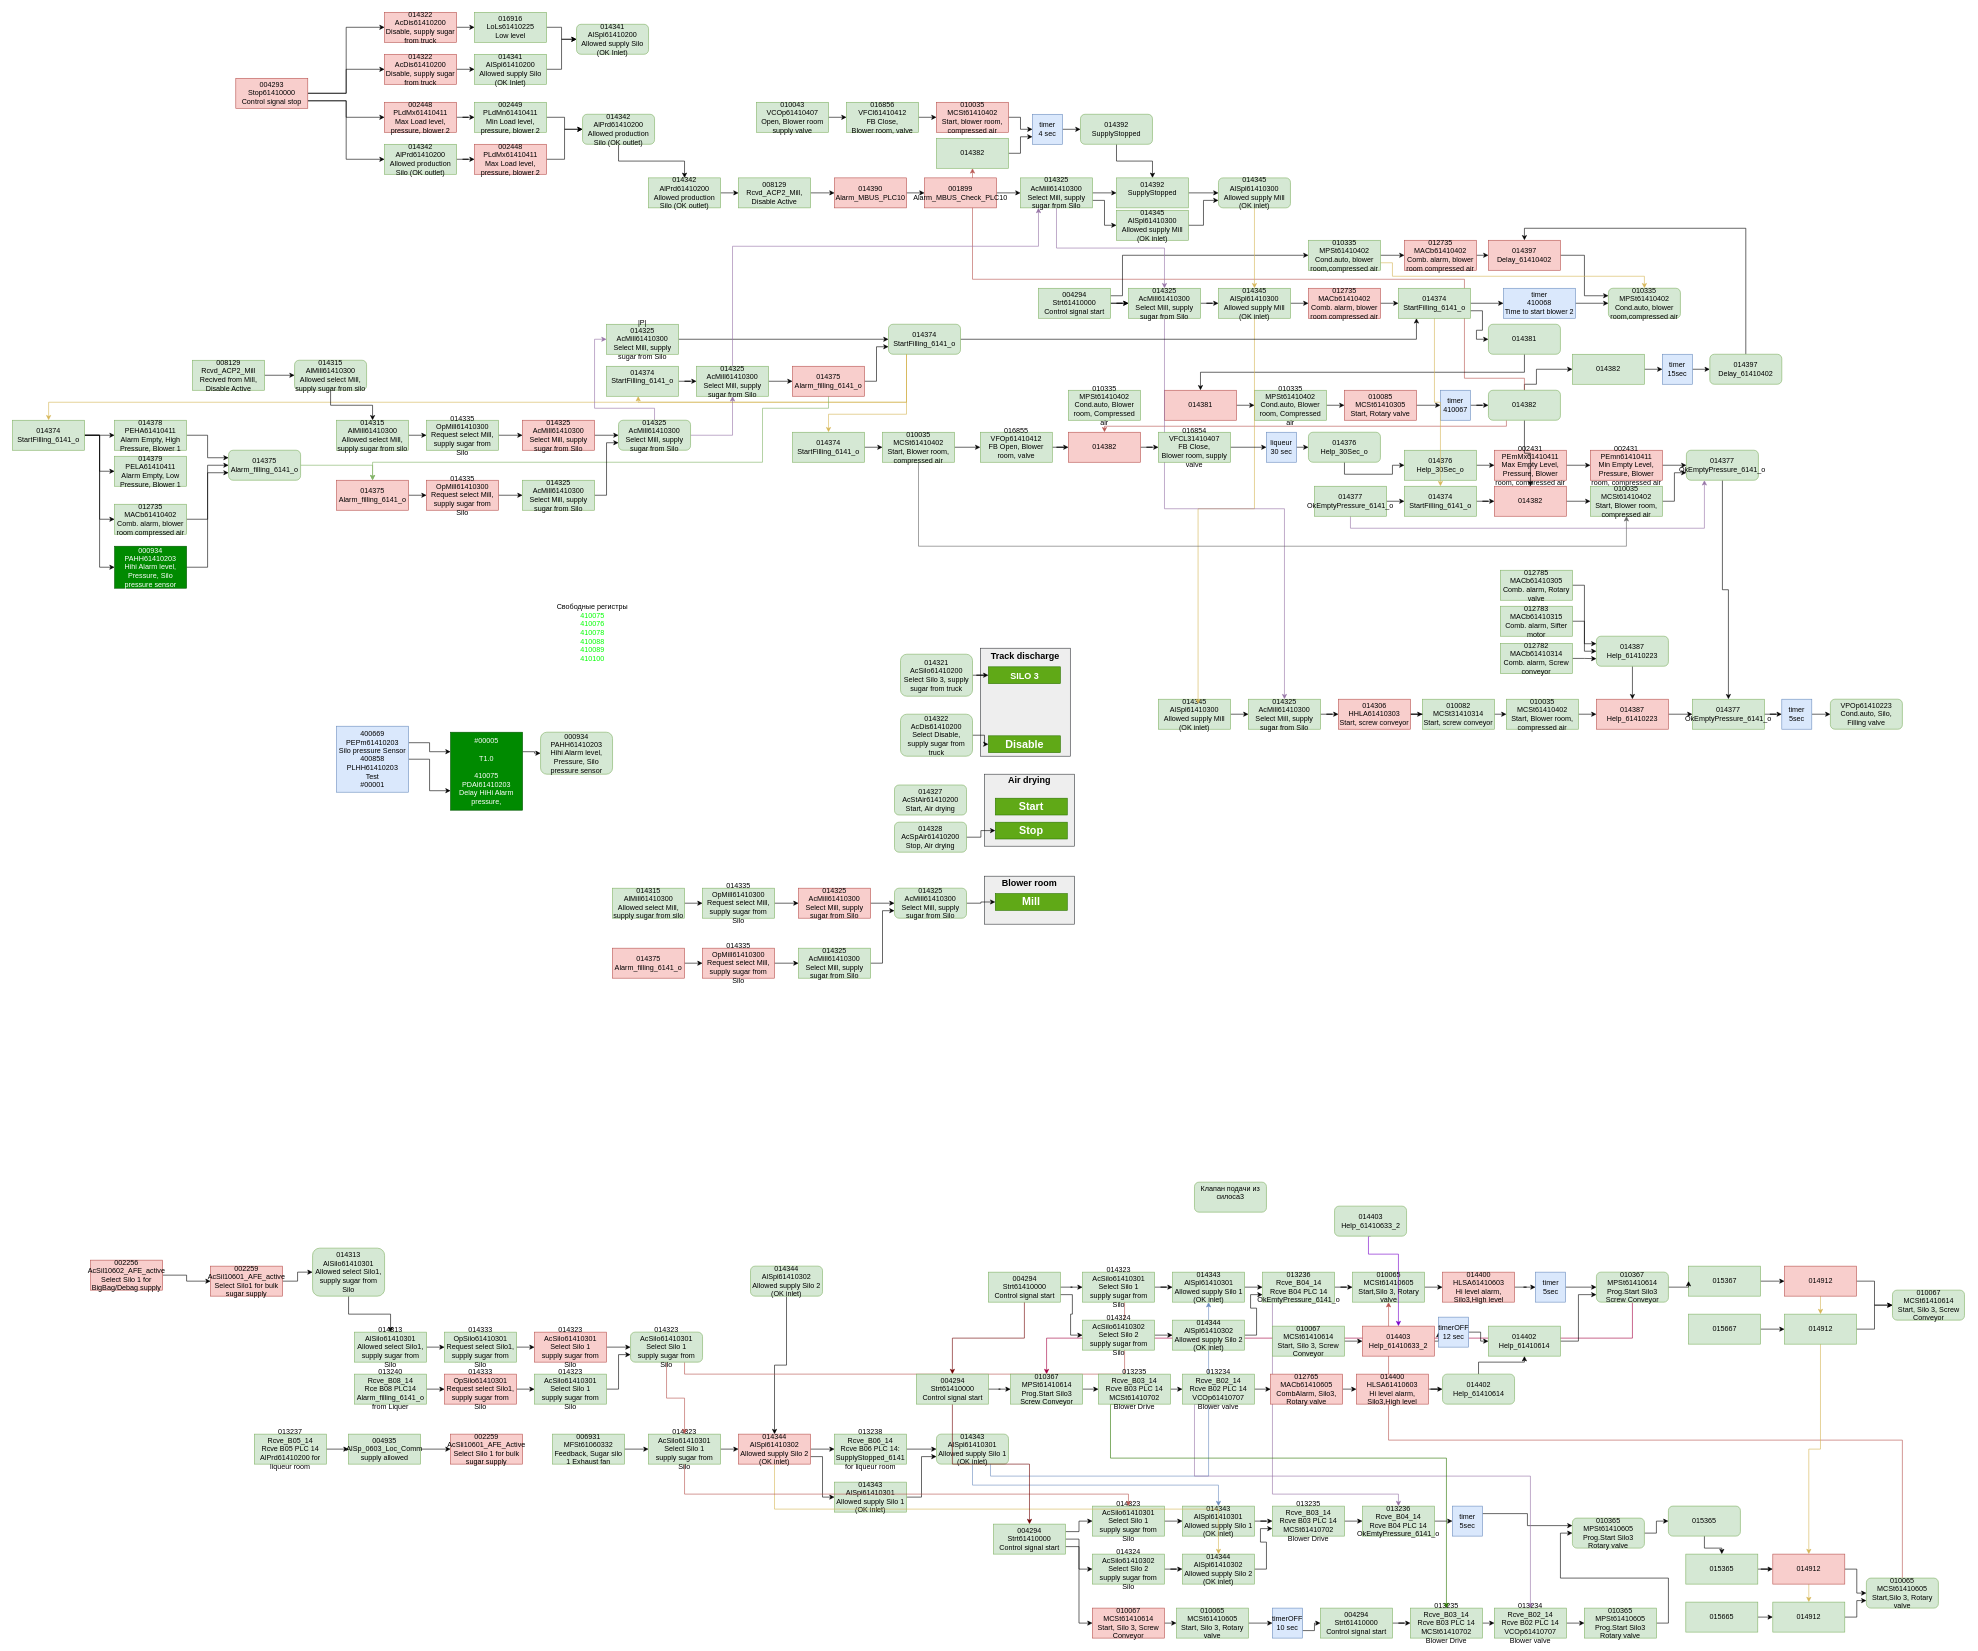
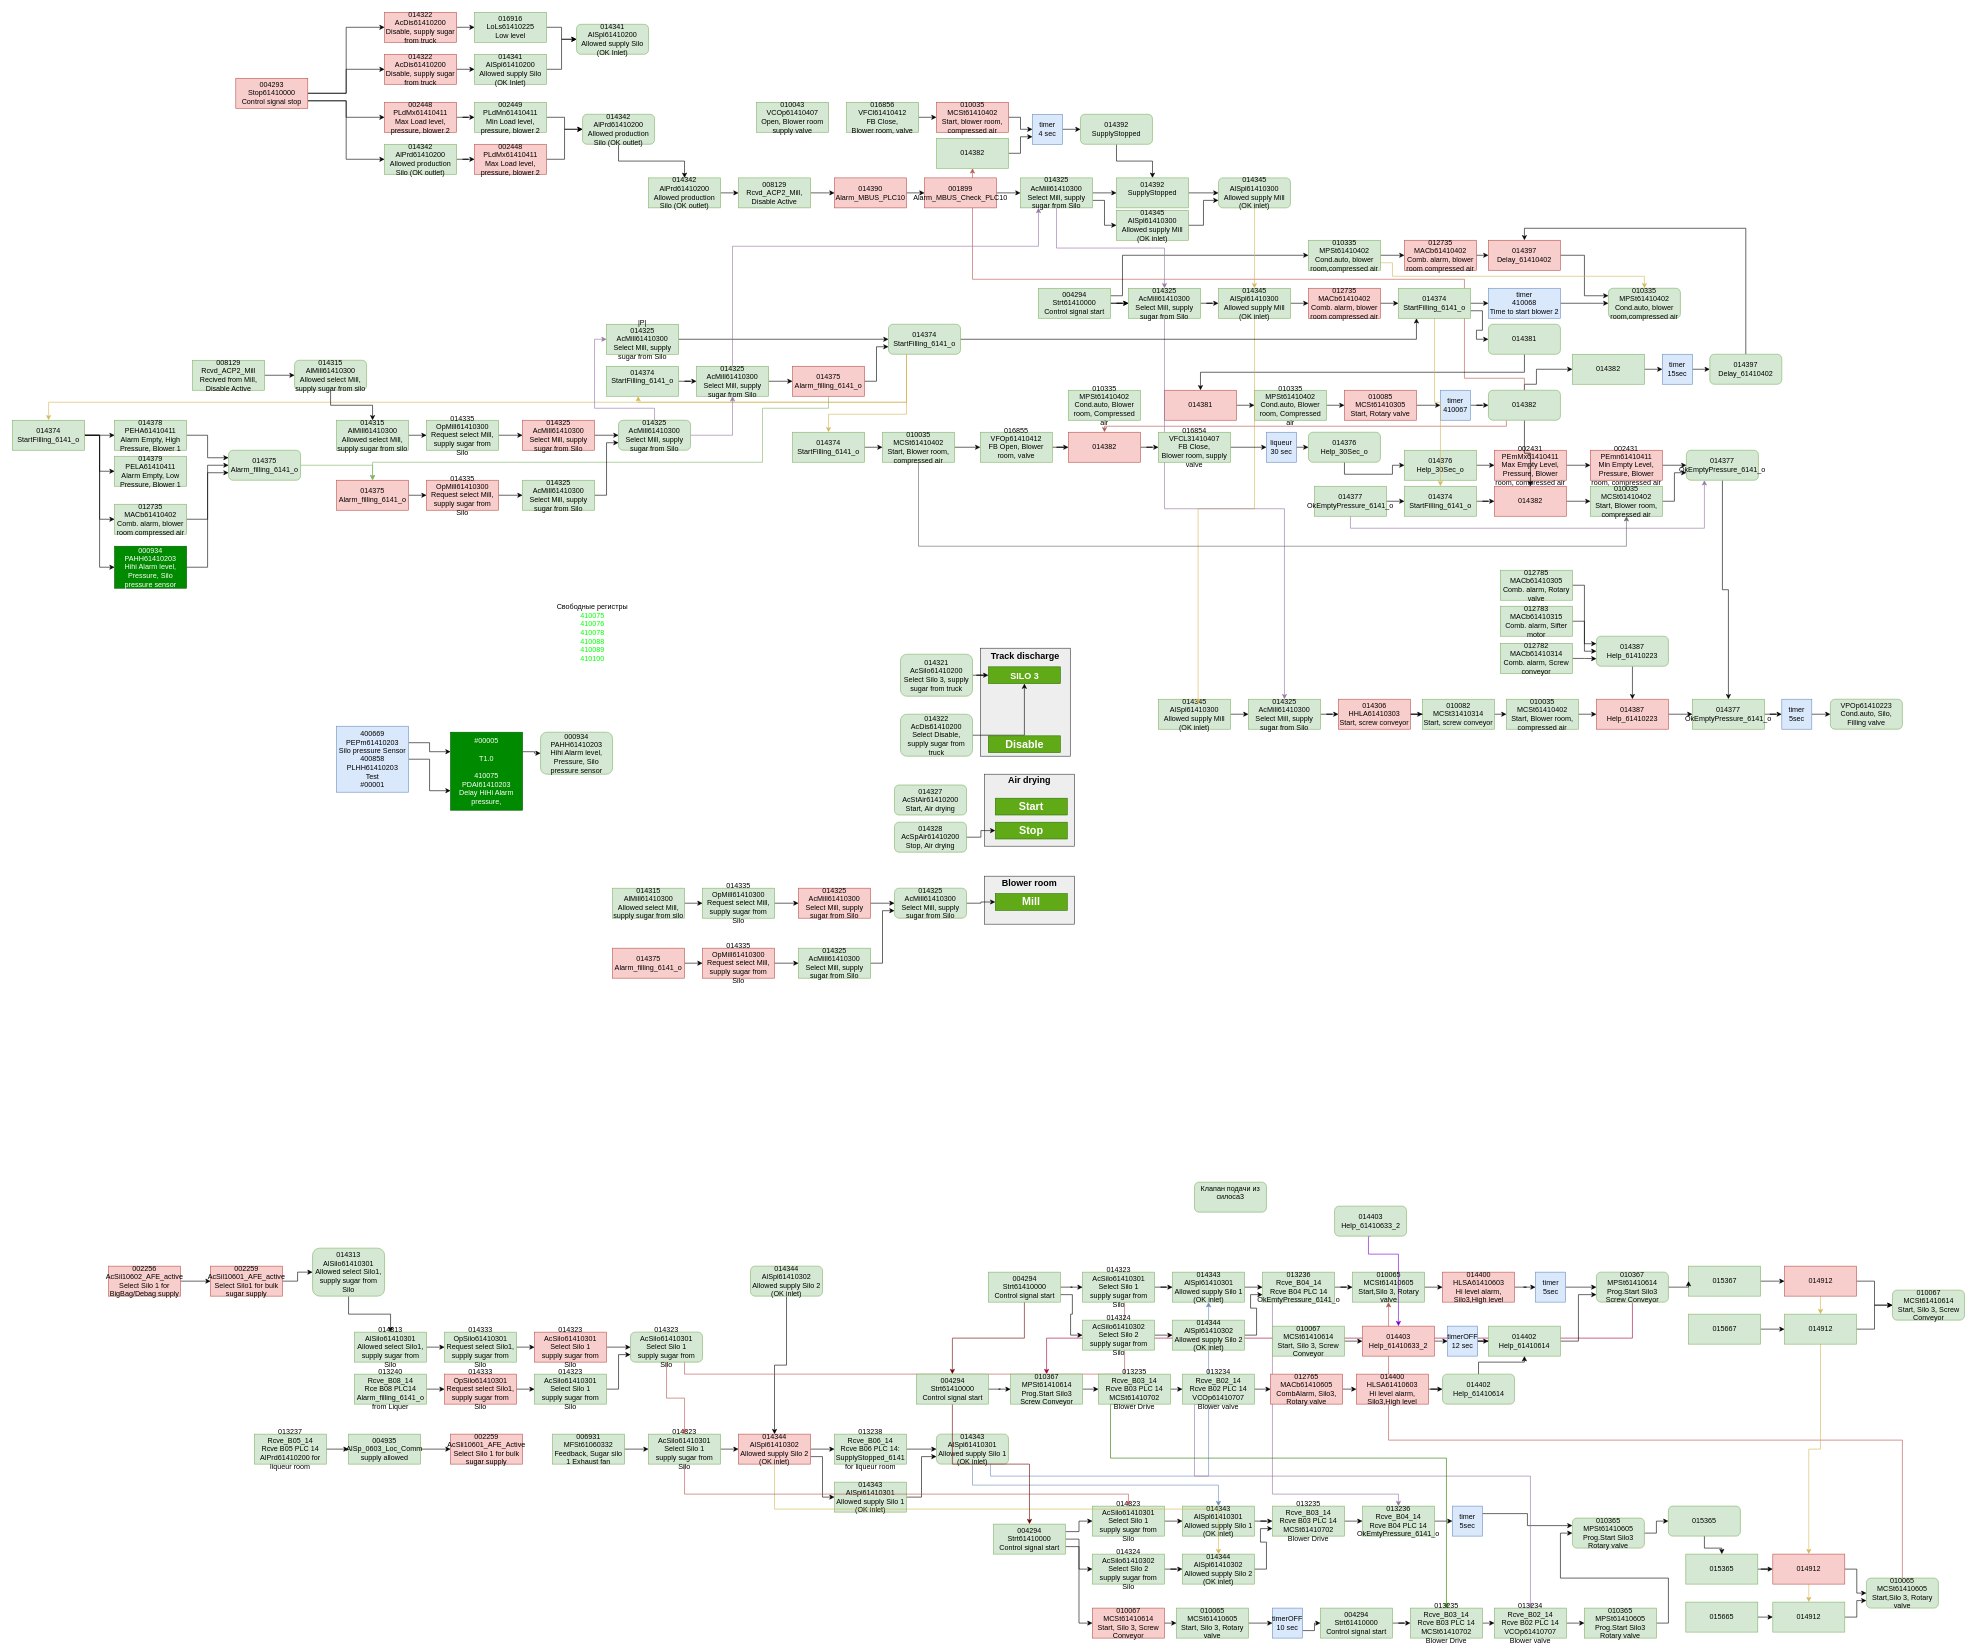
- <mxCell id="120" style="edgeStyle=orthogonalEdgeStyle;rounded=0;orthogonalLoop=1;jettySize=auto;html=1;exitX=1;exitY=0.5;exitDx=0;exitDy=0;entryX=0;entryY=0.5;entryDx=0;entryDy=0;" parent="1" source="121" target="119" edge="1"><mxGeometry relative="1" as="geometry" /></mxCell>
- <mxCell id="61" value="&lt;div&gt;timer&lt;/div&gt;&lt;div&gt;410068&lt;/div&gt;&lt;div&gt;Time to start blower 2&lt;br&gt;&lt;/div&gt;" style="rounded=0;whiteSpace=wrap;html=1;fillColor=#dae8fc;strokeColor=#6c8ebf;" parent="1" vertex="1"><mxGeometry x="2505" y="480" width="120" height="50" as="geometry" /></mxCell>
+ <mxCell id="61" value="&lt;div&gt;timer&lt;/div&gt;&lt;div&gt;410068&lt;/div&gt;&lt;div&gt;Time to start blower 2&lt;br&gt;&lt;/div&gt;" style="rounded=0;whiteSpace=wrap;html=1;fillColor=#dae8fc;strokeColor=#6c8ebf;" parent="1" vertex="1"><mxGeometry x="2480" y="480" width="120" height="50" as="geometry" /></mxCell>
- <mxCell id="372" style="edgeStyle=orthogonalEdgeStyle;rounded=0;orthogonalLoop=1;jettySize=auto;html=1;exitX=1;exitY=0.5;exitDx=0;exitDy=0;" parent="1" source="373" target="374" edge="1"><mxGeometry relative="1" as="geometry" /></mxCell>
+ <mxCell id="372" style="edgeStyle=orthogonalEdgeStyle;rounded=0;orthogonalLoop=1;jettySize=auto;html=1;exitX=1;exitY=0.5;exitDx=0;exitDy=0;" parent="1" source="373" target="371" edge="1"><mxGeometry relative="1" as="geometry" /></mxCell>
- <mxCell id="298" value="&lt;div&gt;002256&lt;/div&gt;&lt;div&gt;AcSil10602_AFE_active&lt;/div&gt;&lt;div&gt;Select Silo 1 for BigBag/Debag supply&lt;br&gt;&lt;/div&gt;" style="rounded=0;whiteSpace=wrap;html=1;fillColor=#f8cecc;strokeColor=#b85450;" parent="1" vertex="1"><mxGeometry x="150" y="2100" width="120" height="50" as="geometry" /></mxCell>
+ <mxCell id="298" value="&lt;div&gt;002256&lt;/div&gt;&lt;div&gt;AcSil10602_AFE_active&lt;/div&gt;&lt;div&gt;Select Silo 1 for BigBag/Debag supply&lt;br&gt;&lt;/div&gt;" style="rounded=0;whiteSpace=wrap;html=1;fillColor=#f8cecc;strokeColor=#b85450;" parent="1" vertex="1"><mxGeometry x="180" y="2110" width="120" height="50" as="geometry" /></mxCell>
- <mxCell id="339" value="&lt;div&gt;timerOFF&lt;/div&gt;&lt;div&gt;12 sec&lt;br&gt;&lt;/div&gt;" style="rounded=0;whiteSpace=wrap;html=1;fillColor=#dae8fc;strokeColor=#6c8ebf;" parent="1" vertex="1"><mxGeometry x="2397" y="2195" width="50" height="50" as="geometry" /></mxCell>
+ <mxCell id="339" value="&lt;div&gt;timerOFF&lt;/div&gt;&lt;div&gt;12 sec&lt;br&gt;&lt;/div&gt;" style="rounded=0;whiteSpace=wrap;html=1;fillColor=#dae8fc;strokeColor=#6c8ebf;" parent="1" vertex="1"><mxGeometry x="2412" y="2210" width="50" height="50" as="geometry" /></mxCell>
